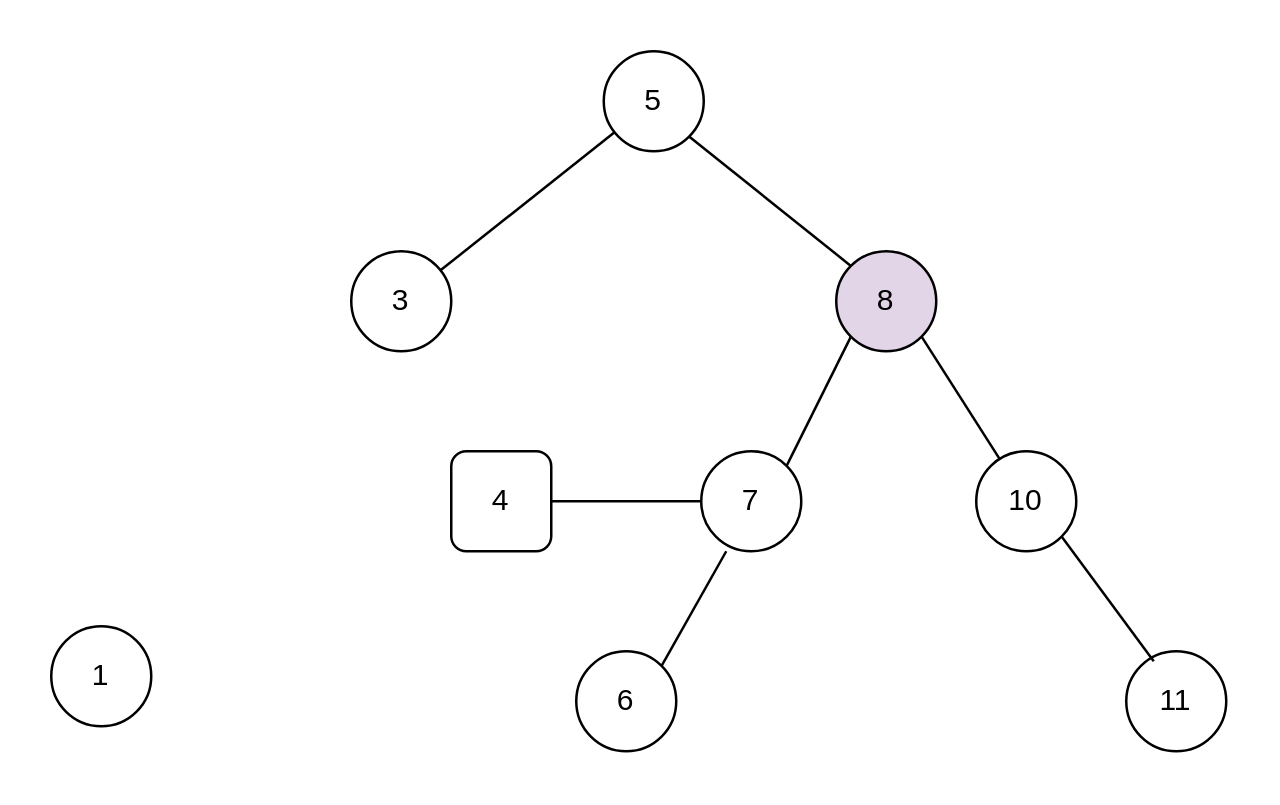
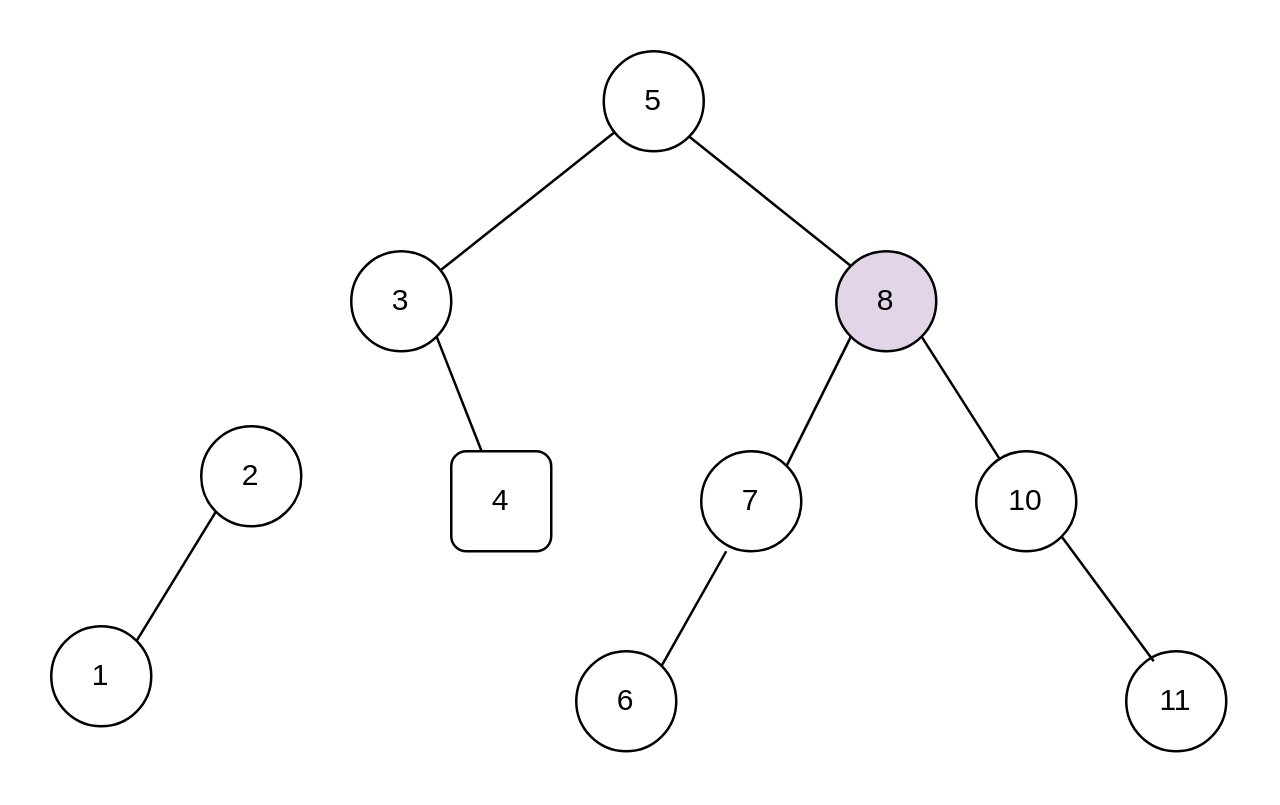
+ <mxCell id="6" value="2" style="ellipse;whiteSpace=wrap;html=1;aspect=fixed;" vertex="1" parent="1"><mxGeometry x="80" y="170" width="40" height="40" as="geometry" /></mxCell>
- <mxCell id="11" value="" style="endArrow=none;html=1;" edge="1" parent="1" source="5" target="8"><mxGeometry width="50" height="50" relative="1" as="geometry"><mxPoint x="260" y="270" as="sourcePoint" /><mxPoint x="310" y="220" as="targetPoint" /></mxGeometry></mxCell>
+ <mxCell id="11" value="" style="endArrow=none;html=1;entryX=1;entryY=1;entryDx=0;entryDy=0;" edge="1" parent="1" source="5" target="3"><mxGeometry width="50" height="50" relative="1" as="geometry"><mxPoint x="260" y="270" as="sourcePoint" /><mxPoint x="310" y="220" as="targetPoint" /></mxGeometry></mxCell>
+ <mxCell id="12" value="" style="endArrow=none;html=1;exitX=1;exitY=0;exitDx=0;exitDy=0;entryX=0;entryY=1;entryDx=0;entryDy=0;" edge="1" parent="1" source="7" target="6"><mxGeometry width="50" height="50" relative="1" as="geometry"><mxPoint x="260" y="270" as="sourcePoint" /><mxPoint x="90" y="190" as="targetPoint" /></mxGeometry></mxCell>
